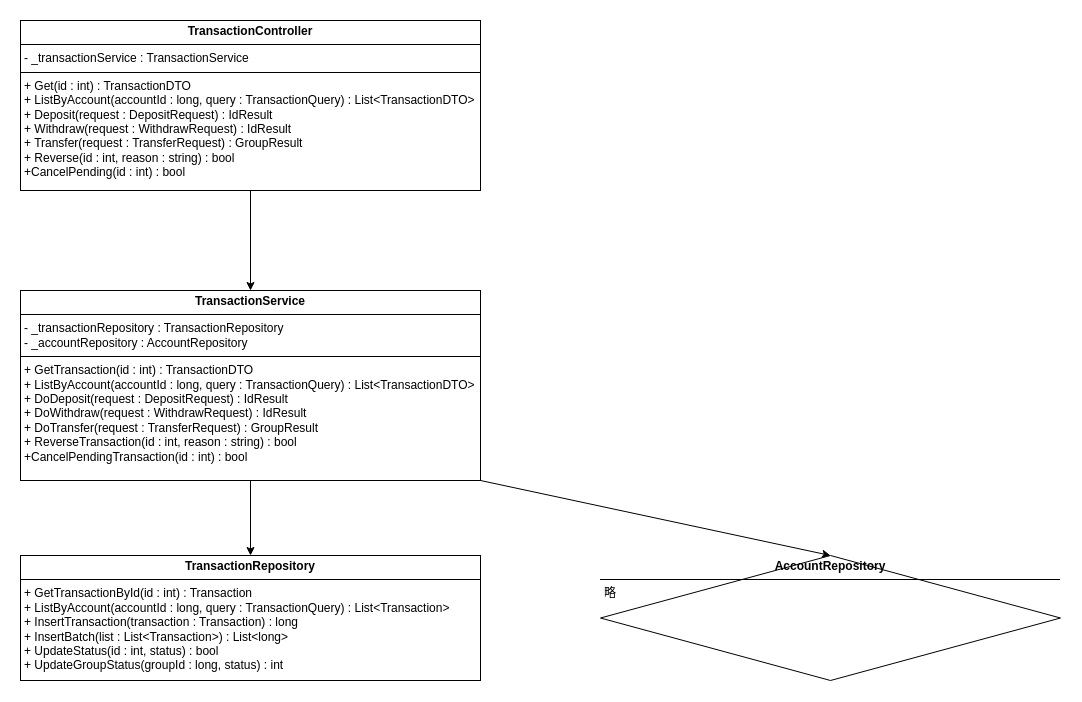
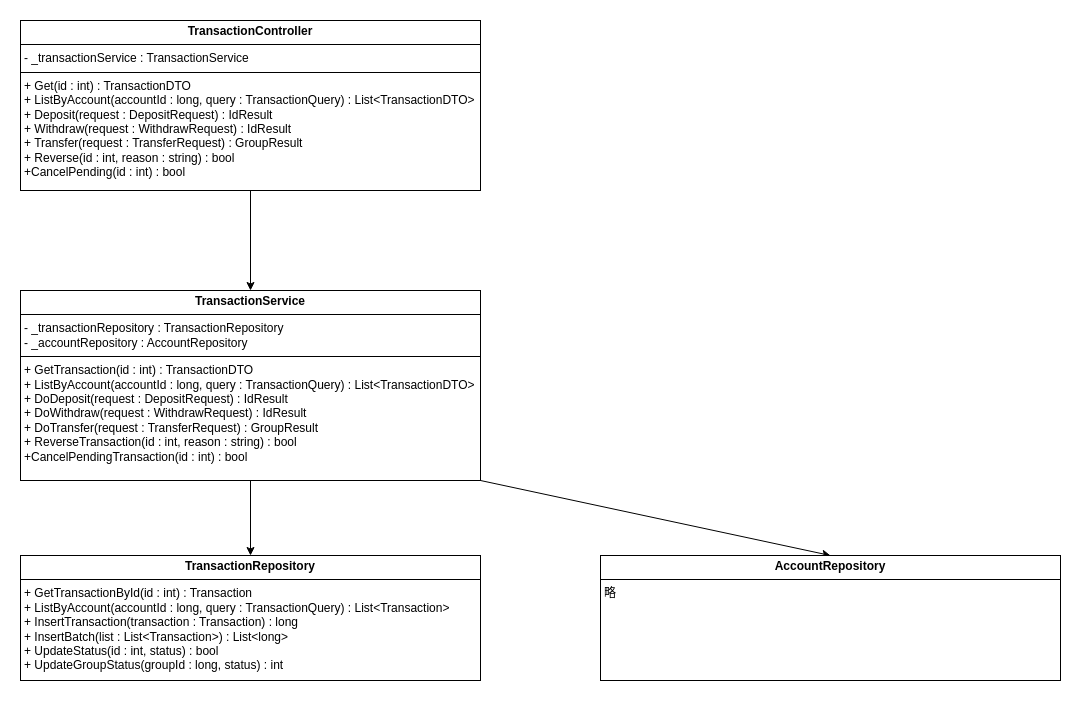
- <mxCell id="8" value="&lt;p style=&quot;margin:0px;margin-top:4px;text-align:center;&quot;&gt;&lt;b&gt;AccountRepository&lt;/b&gt;&lt;/p&gt;&lt;hr size=&quot;1&quot; style=&quot;border-style:solid;&quot;&gt;&lt;p style=&quot;margin:0px;margin-left:4px;&quot;&gt;&lt;/p&gt;&lt;p style=&quot;margin:0px;margin-left:4px;&quot;&gt;略&lt;/p&gt;" style="rhombus;verticalAlign=top;align=left;overflow=fill;html=1;whiteSpace=wrap;" parent="1" vertex="1"><mxGeometry x="600" y="555" width="460" height="125" as="geometry" /></mxCell>
+ <mxCell id="8" value="&lt;p style=&quot;margin:0px;margin-top:4px;text-align:center;&quot;&gt;&lt;b&gt;AccountRepository&lt;/b&gt;&lt;/p&gt;&lt;hr size=&quot;1&quot; style=&quot;border-style:solid;&quot;&gt;&lt;p style=&quot;margin:0px;margin-left:4px;&quot;&gt;&lt;/p&gt;&lt;p style=&quot;margin:0px;margin-left:4px;&quot;&gt;略&lt;/p&gt;" style="verticalAlign=top;align=left;overflow=fill;html=1;whiteSpace=wrap;" parent="1" vertex="1"><mxGeometry x="600" y="555" width="460" height="125" as="geometry" /></mxCell>
